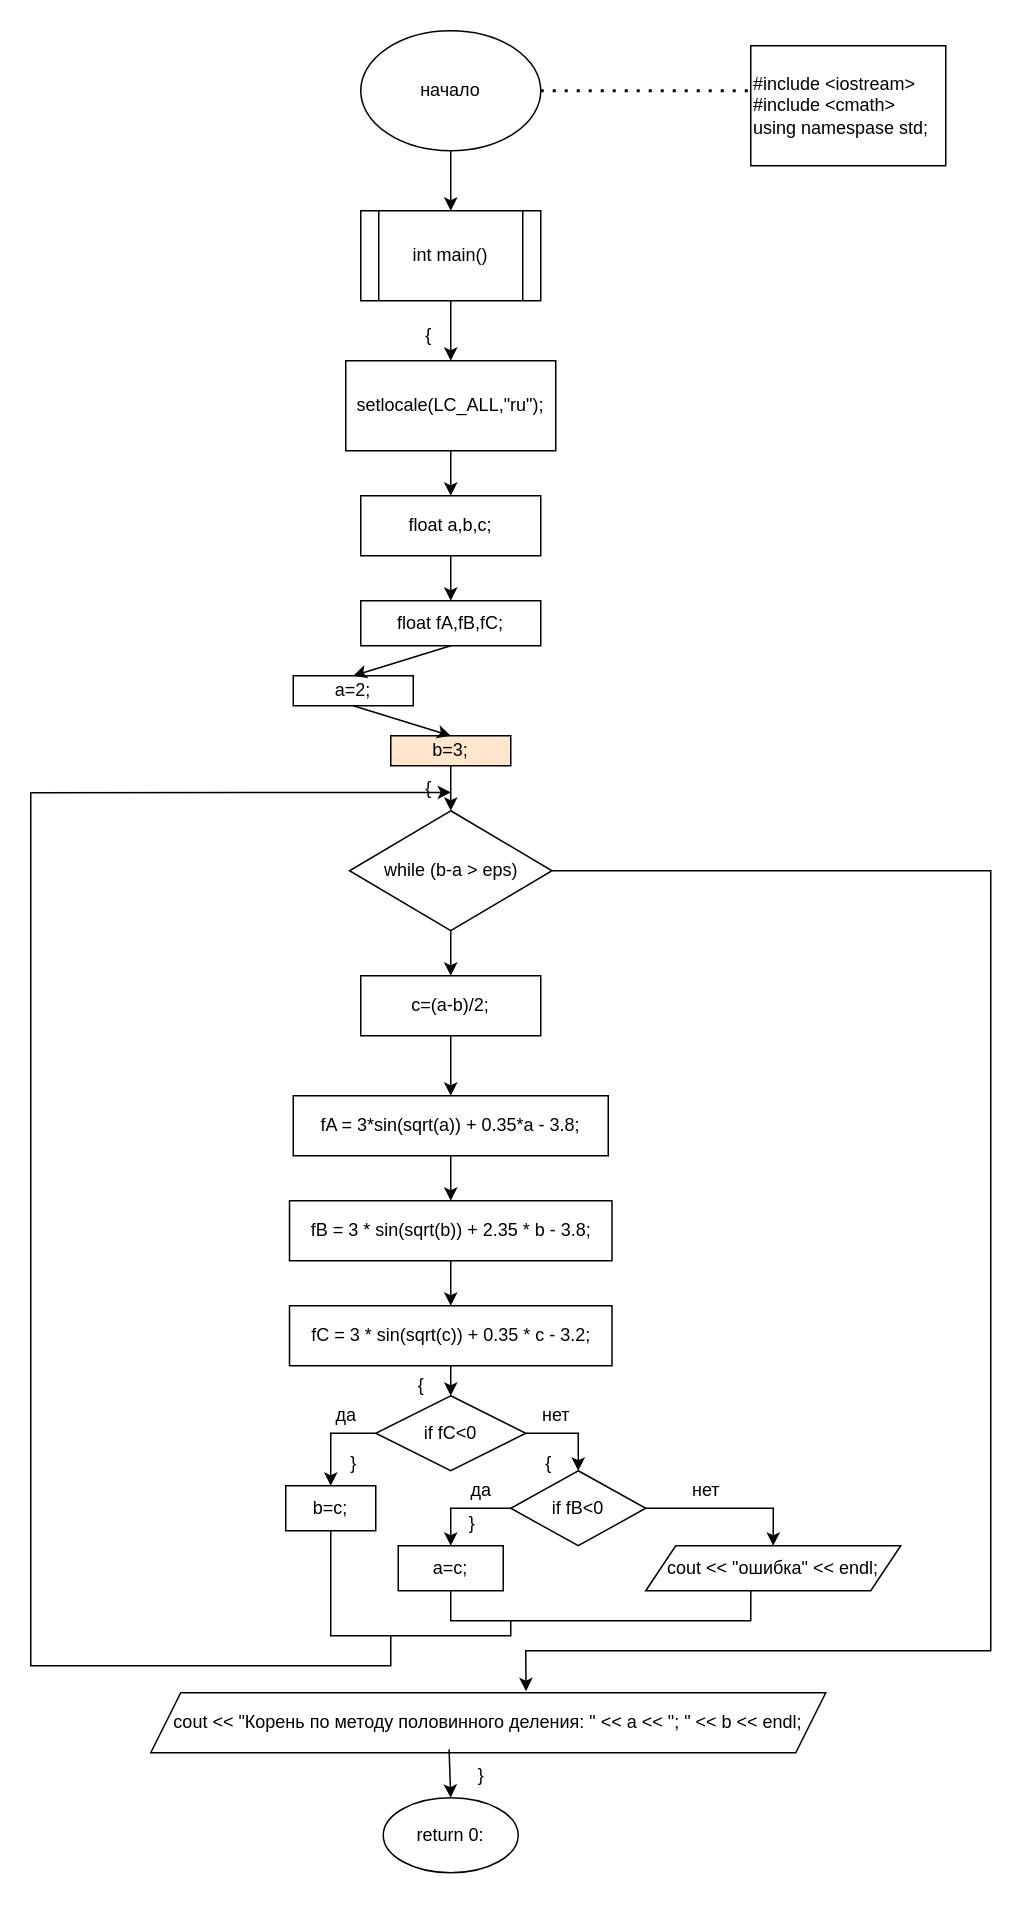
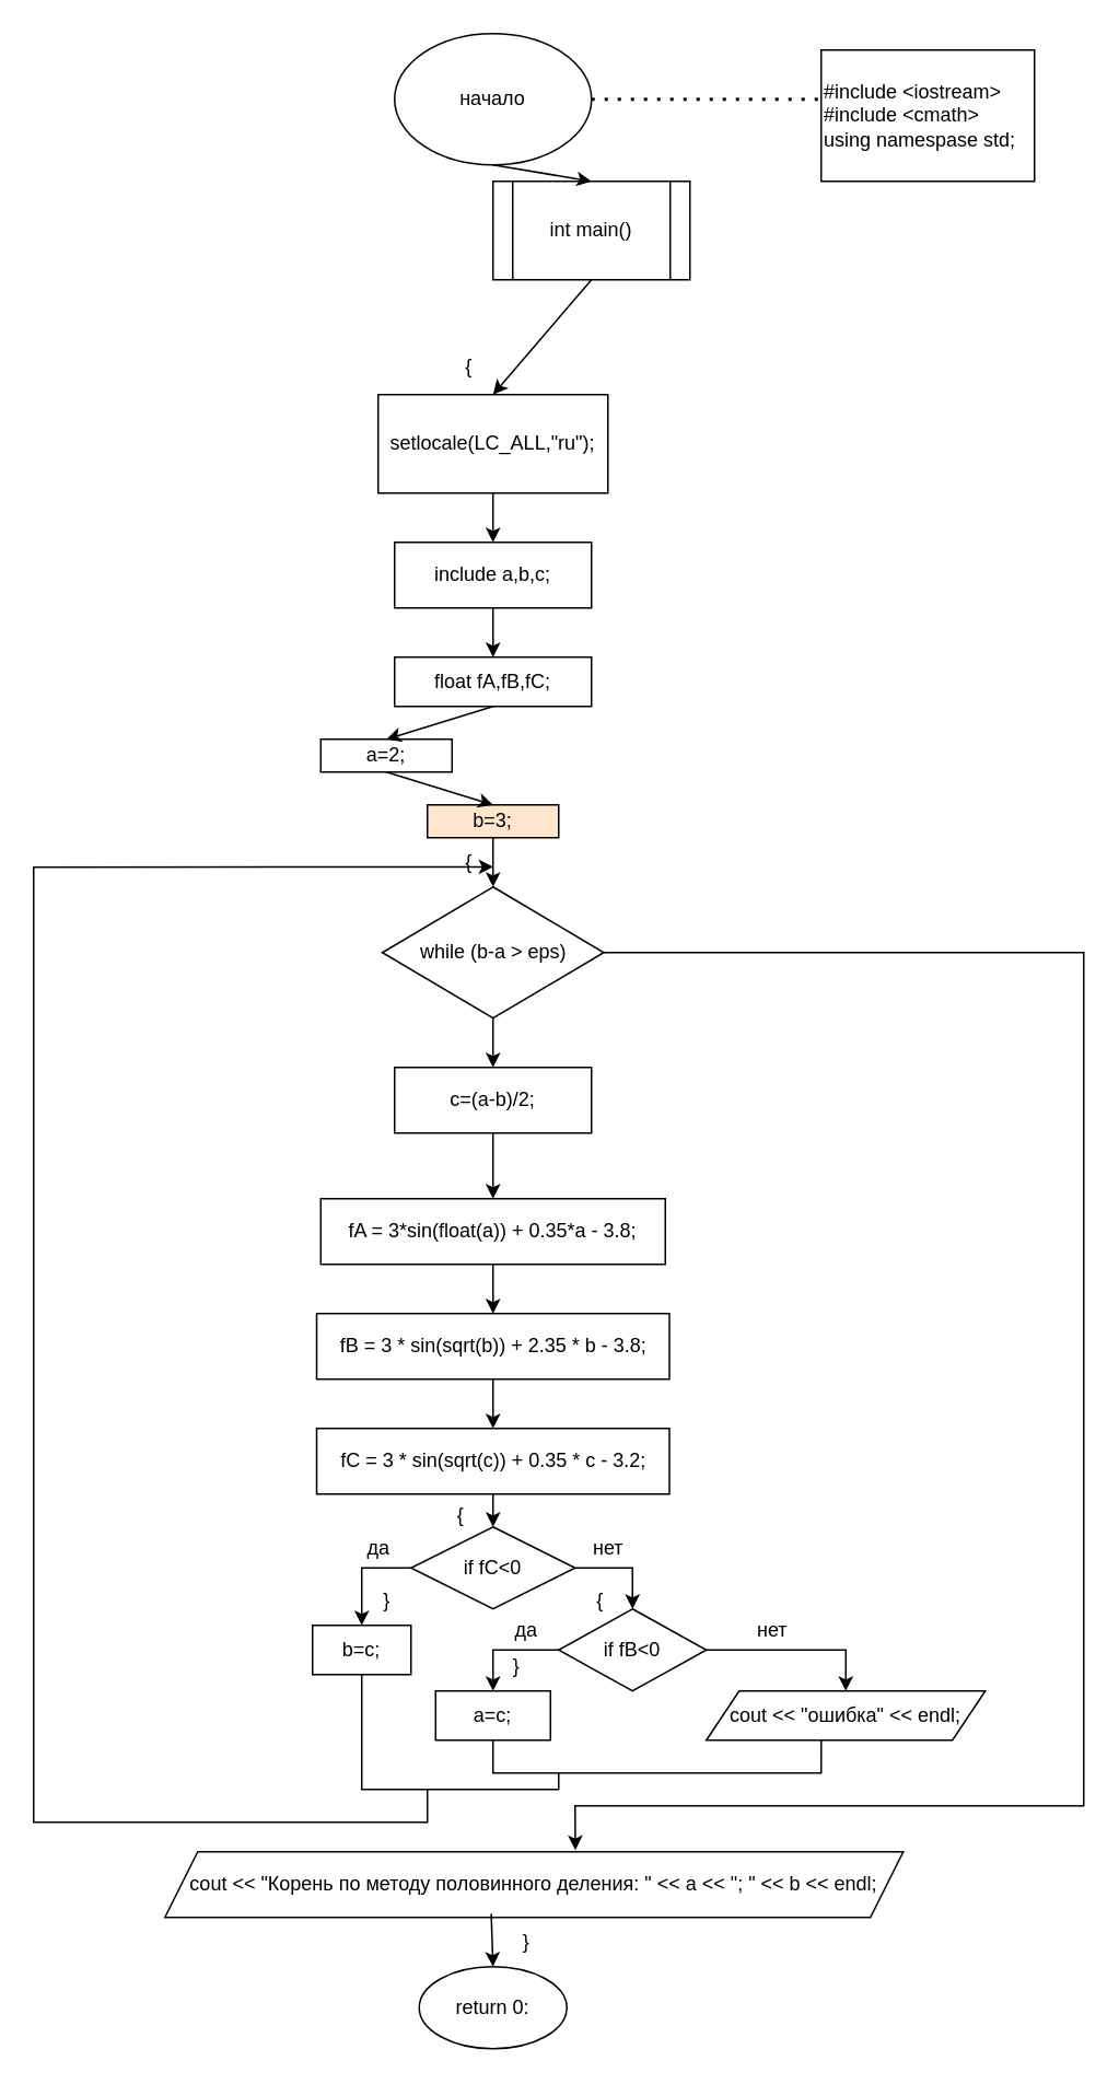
- <mxCell id="5" value="int main()" style="shape=process;whiteSpace=wrap;html=1;backgroundOutline=1;" vertex="1" parent="1"><mxGeometry x="240" y="140" width="120" height="60" as="geometry" /></mxCell>
+ <mxCell id="5" value="int main()" style="shape=process;whiteSpace=wrap;html=1;backgroundOutline=1;" vertex="1" parent="1"><mxGeometry x="300" y="110" width="120" height="60" as="geometry" /></mxCell>
- <mxCell id="10" value="float a,b,c;" style="rounded=0;whiteSpace=wrap;html=1;" vertex="1" parent="1"><mxGeometry x="240" y="330" width="120" height="40" as="geometry" /></mxCell>
+ <mxCell id="10" value="include a,b,c;" style="rounded=0;whiteSpace=wrap;html=1;" vertex="1" parent="1"><mxGeometry x="240" y="330" width="120" height="40" as="geometry" /></mxCell>
- <mxCell id="23" value="fA = 3*sin(sqrt(a)) + 0.35*a - 3.8;" style="whiteSpace=wrap;html=1;" vertex="1" parent="1"><mxGeometry x="195" y="730" width="210" height="40" as="geometry" /></mxCell>
+ <mxCell id="23" value="fA = 3*sin(float(a)) + 0.35*a - 3.8;" style="whiteSpace=wrap;html=1;" vertex="1" parent="1"><mxGeometry x="195" y="730" width="210" height="40" as="geometry" /></mxCell>
